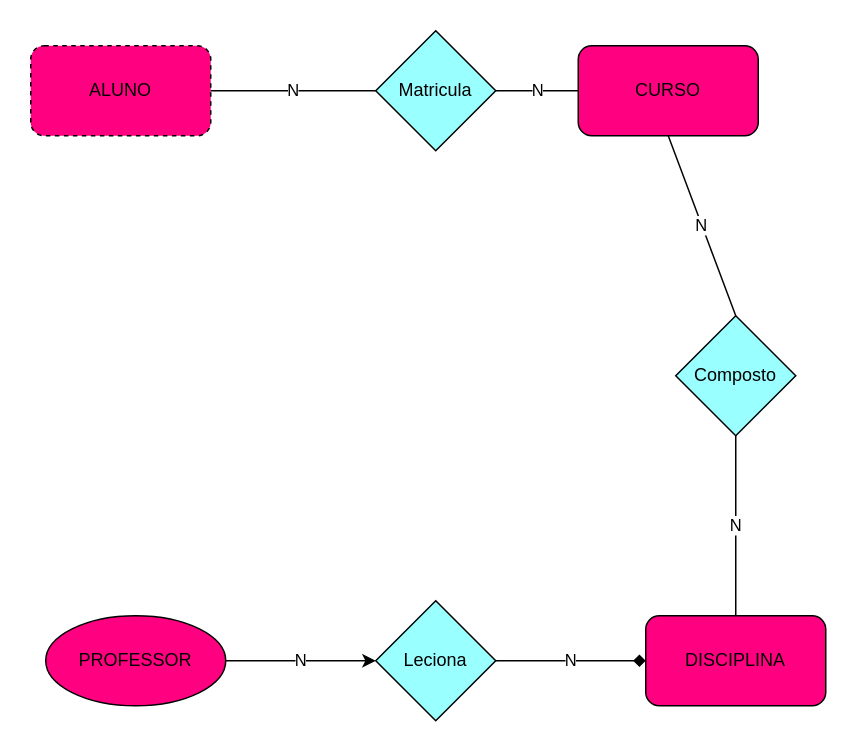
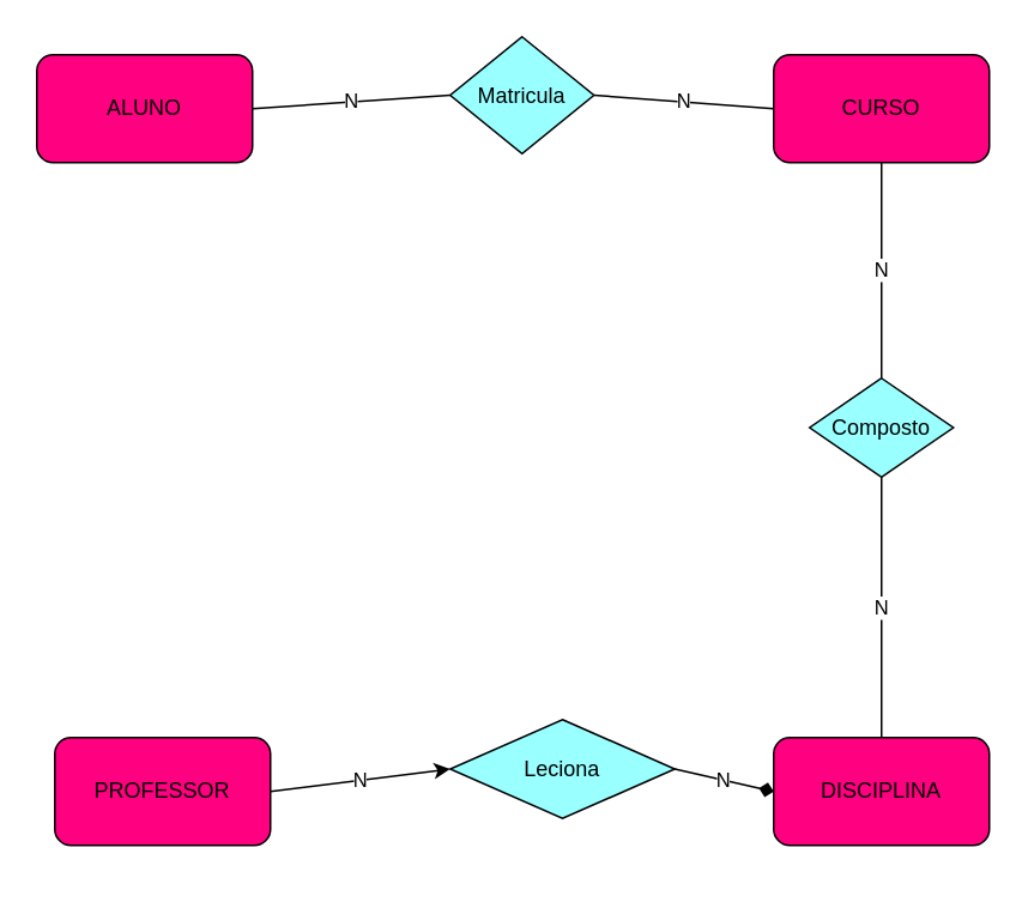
- <mxCell id="3" value="ALUNO" style="rounded=1;whiteSpace=wrap;html=1;fillColor=#FF0080;dashed=1;" vertex="1" parent="1"><mxGeometry x="20" y="30" width="120" height="60" as="geometry" /></mxCell>
+ <mxCell id="3" value="ALUNO" style="rounded=1;whiteSpace=wrap;html=1;fillColor=#FF0080;" vertex="1" parent="1"><mxGeometry x="20" y="30" width="120" height="60" as="geometry" /></mxCell>
- <mxCell id="8" value="&lt;font color=&quot;#000000&quot;&gt;Matricula&lt;/font&gt;" style="rhombus;whiteSpace=wrap;html=1;fillColor=#99FFFF;" vertex="1" parent="1"><mxGeometry x="250" y="20" width="80" height="80" as="geometry" /></mxCell>
+ <mxCell id="8" value="&lt;font color=&quot;#000000&quot;&gt;Matricula&lt;/font&gt;" style="rhombus;whiteSpace=wrap;html=1;fillColor=#99FFFF;" vertex="1" parent="1"><mxGeometry x="250" y="20" width="80" height="65" as="geometry" /></mxCell>
- <mxCell id="5" value="CURSO" style="rounded=1;whiteSpace=wrap;html=1;fillColor=#FF0080;" vertex="1" parent="1"><mxGeometry x="385" y="30" width="120" height="60" as="geometry" /></mxCell>
+ <mxCell id="5" value="CURSO" style="rounded=1;whiteSpace=wrap;html=1;fillColor=#FF0080;" vertex="1" parent="1"><mxGeometry x="430" y="30" width="120" height="60" as="geometry" /></mxCell>
- <mxCell id="7" value="&lt;font color=&quot;#000000&quot;&gt;Composto&lt;/font&gt;" style="rhombus;whiteSpace=wrap;html=1;fillColor=#99FFFF;" vertex="1" parent="1"><mxGeometry x="450" y="210" width="80" height="80" as="geometry" /></mxCell>
+ <mxCell id="7" value="&lt;font color=&quot;#000000&quot;&gt;Composto&lt;/font&gt;" style="rhombus;whiteSpace=wrap;html=1;fillColor=#99FFFF;" vertex="1" parent="1"><mxGeometry x="450" y="210" width="80" height="55" as="geometry" /></mxCell>
- <mxCell id="2" value="PROFESSOR" style="ellipse;whiteSpace=wrap;html=1;fillColor=#FF0080;" vertex="1" parent="1"><mxGeometry x="30" y="410" width="120" height="60" as="geometry" /></mxCell>
+ <mxCell id="2" value="PROFESSOR" style="rounded=1;whiteSpace=wrap;html=1;fillColor=#FF0080;" vertex="1" parent="1"><mxGeometry x="30" y="410" width="120" height="60" as="geometry" /></mxCell>
- <mxCell id="6" value="&lt;font color=&quot;#000000&quot;&gt;Leciona&lt;/font&gt;" style="rhombus;whiteSpace=wrap;html=1;fillColor=#99FFFF;" vertex="1" parent="1"><mxGeometry x="250" y="400" width="80" height="80" as="geometry" /></mxCell>
+ <mxCell id="6" value="&lt;font color=&quot;#000000&quot;&gt;Leciona&lt;/font&gt;" style="rhombus;whiteSpace=wrap;html=1;fillColor=#99FFFF;" vertex="1" parent="1"><mxGeometry x="250" y="400" width="125" height="55" as="geometry" /></mxCell>
